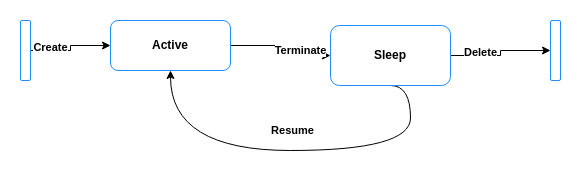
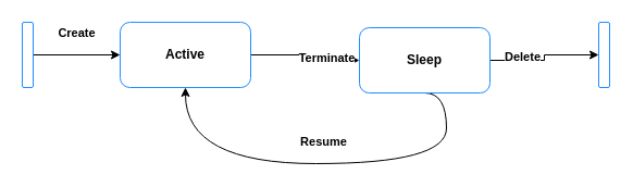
- <mxCell id="3" value="Active" style="rounded=1;whiteSpace=wrap;html=1;strokeColor=#228DFF;fontStyle=1" vertex="1" parent="1"><mxGeometry x="110" y="20" width="120" height="50" as="geometry" /></mxCell>
+ <mxCell id="3" value="Active" style="rounded=1;whiteSpace=wrap;html=1;strokeColor=#228DFF;fontStyle=1" vertex="1" parent="1"><mxGeometry x="110" y="20" width="120" height="60" as="geometry" /></mxCell>
